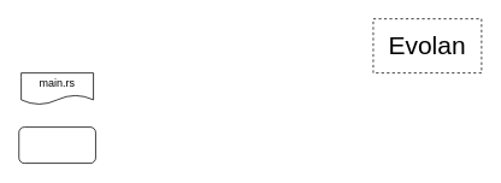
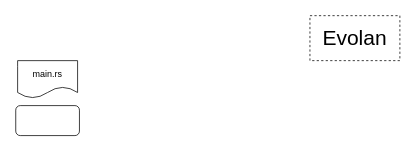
- <mxCell id="3" value="main.rs" style="shape=document;whiteSpace=wrap;html=1;boundedLbl=1;" vertex="1" parent="1"><mxGeometry x="23" y="80" width="80" height="35" as="geometry" /></mxCell>
+ <mxCell id="3" value="main.rs" style="shape=document;whiteSpace=wrap;html=1;boundedLbl=1;" vertex="1" parent="1"><mxGeometry x="23" y="80" width="80" height="50" as="geometry" /></mxCell>
